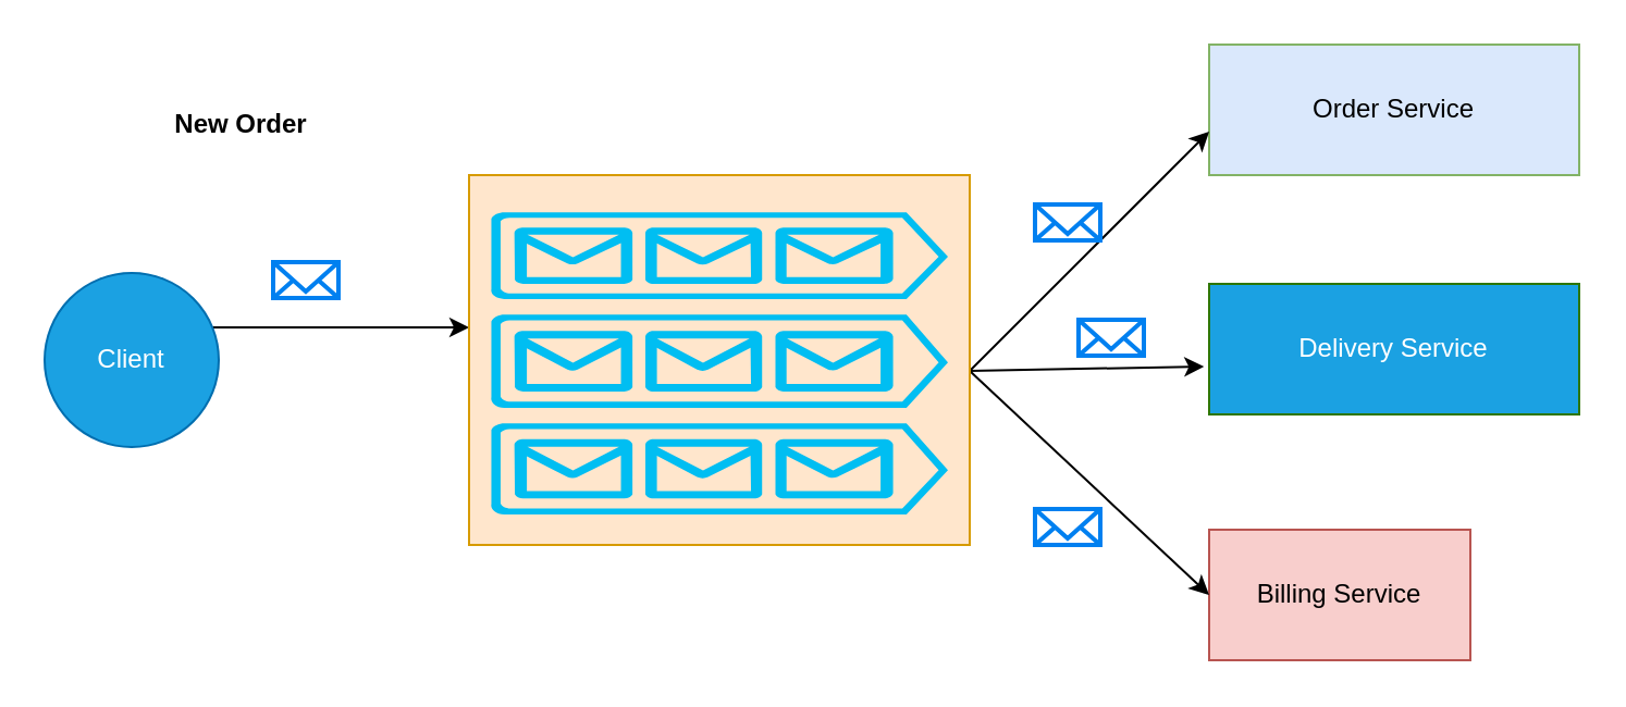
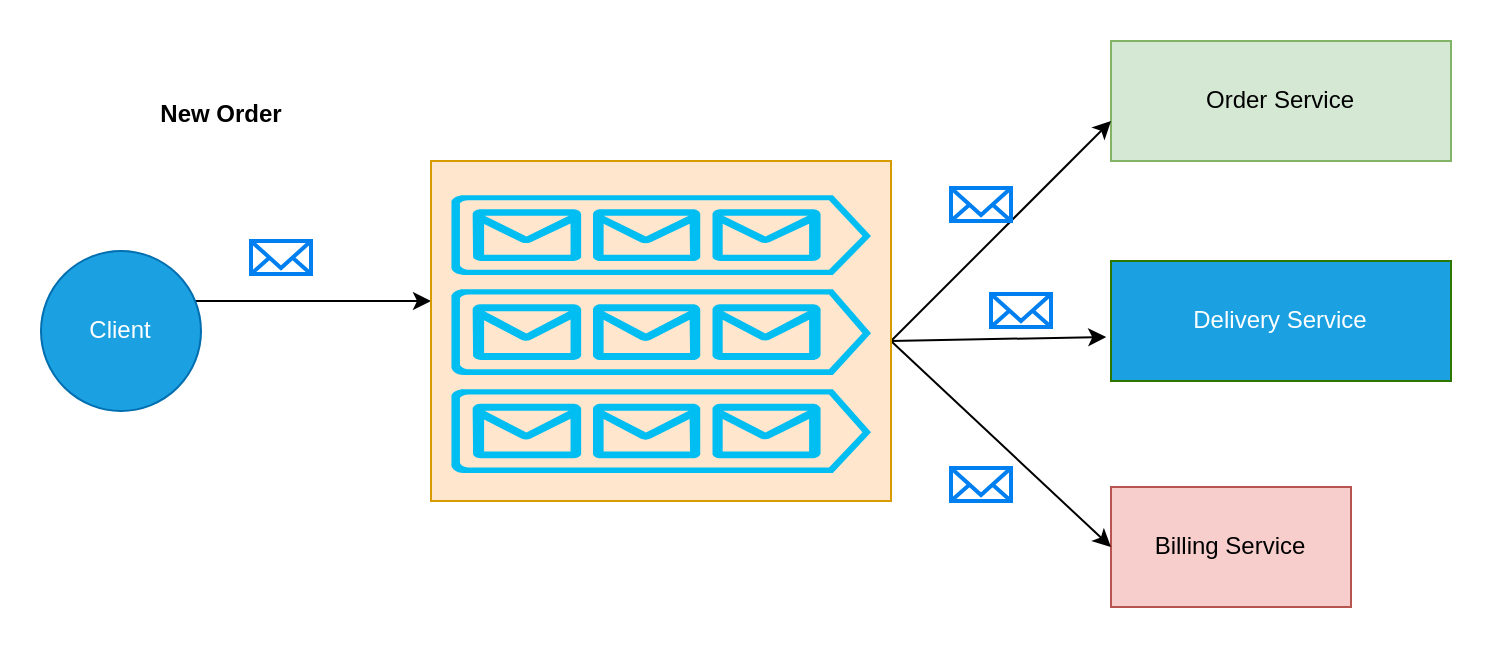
- <mxCell id="5" value="Order Service" style="rounded=0;whiteSpace=wrap;html=1;fillColor=#dae8fc;strokeColor=#82b366;" vertex="1" parent="1"><mxGeometry x="555" y="20" width="170" height="60" as="geometry" /></mxCell>
+ <mxCell id="5" value="Order Service" style="rounded=0;whiteSpace=wrap;html=1;fillColor=#d5e8d4;strokeColor=#82b366;" vertex="1" parent="1"><mxGeometry x="555" y="20" width="170" height="60" as="geometry" /></mxCell>
